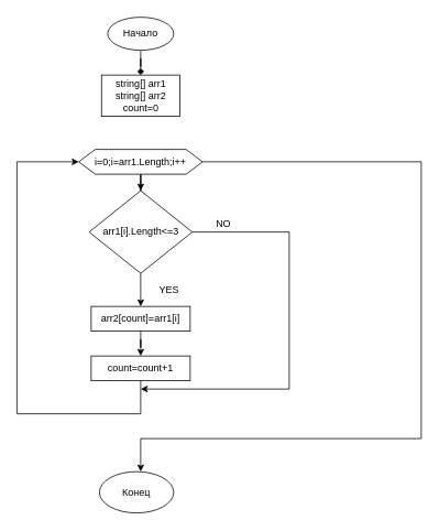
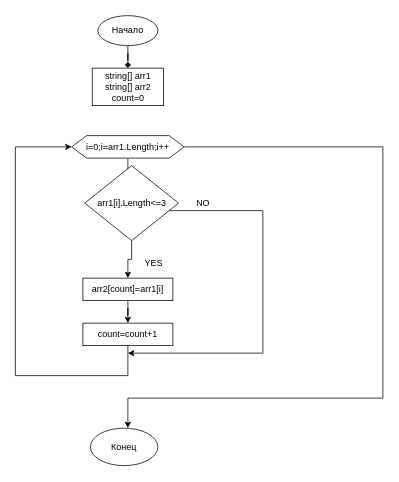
- <mxCell id="14" value="arr1[i].Length&amp;lt;=3" style="rhombus;whiteSpace=wrap;html=1;" vertex="1" parent="1"><mxGeometry x="107.5" y="230" width="125" height="100" as="geometry" /></mxCell>
+ <mxCell id="14" value="arr1[i].Length&amp;lt;=3" style="rhombus;whiteSpace=wrap;html=1;" vertex="1" parent="1"><mxGeometry x="112.5" y="220" width="125" height="100" as="geometry" /></mxCell>
